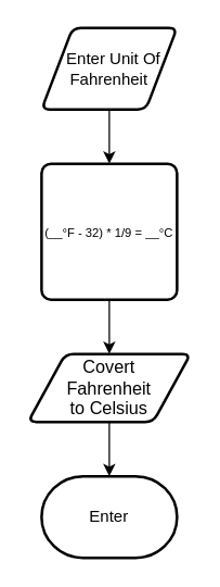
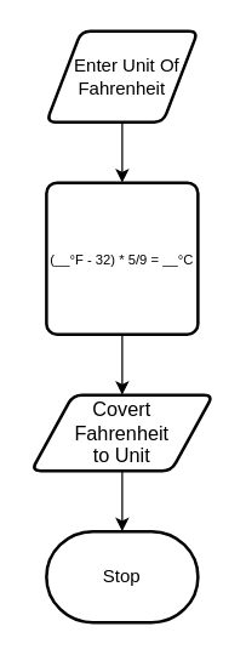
- <mxCell id="5" value="&lt;font style=&quot;font-size: 9px&quot;&gt;(&lt;font style=&quot;font-size: 9px&quot;&gt;__°F - 32) * 1/9 = __°C&lt;/font&gt;&lt;/font&gt;" style="rounded=1;whiteSpace=wrap;html=1;absoluteArcSize=1;arcSize=14;strokeWidth=2;" vertex="1" parent="1"><mxGeometry x="30" y="120" width="100" height="100" as="geometry" /></mxCell>
+ <mxCell id="5" value="&lt;font style=&quot;font-size: 9px&quot;&gt;(&lt;font style=&quot;font-size: 9px&quot;&gt;__°F - 32) * 5/9 = __°C&lt;/font&gt;&lt;/font&gt;" style="rounded=1;whiteSpace=wrap;html=1;absoluteArcSize=1;arcSize=14;strokeWidth=2;" vertex="1" parent="1"><mxGeometry x="30" y="120" width="100" height="100" as="geometry" /></mxCell>
- <mxCell id="7" value="&lt;font style=&quot;font-size: 13px&quot;&gt;Covert &lt;br&gt;Fahrenheit &lt;br&gt;to Celsius&lt;/font&gt;" style="shape=parallelogram;html=1;strokeWidth=2;perimeter=parallelogramPerimeter;whiteSpace=wrap;rounded=1;arcSize=12;size=0.23;" vertex="1" parent="1"><mxGeometry x="20" y="260" width="120" height="50" as="geometry" /></mxCell>
+ <mxCell id="7" value="&lt;font style=&quot;font-size: 13px&quot;&gt;Covert &lt;br&gt;Fahrenheit &lt;br&gt;to Unit&lt;/font&gt;" style="shape=parallelogram;html=1;strokeWidth=2;perimeter=parallelogramPerimeter;whiteSpace=wrap;rounded=1;arcSize=12;size=0.23;" vertex="1" parent="1"><mxGeometry x="20" y="260" width="120" height="50" as="geometry" /></mxCell>
- <mxCell id="8" value="Enter" style="strokeWidth=2;html=1;shape=mxgraph.flowchart.terminator;whiteSpace=wrap;" vertex="1" parent="1"><mxGeometry x="30" y="350" width="100" height="60" as="geometry" /></mxCell>
+ <mxCell id="8" value="Stop" style="strokeWidth=2;html=1;shape=mxgraph.flowchart.terminator;whiteSpace=wrap;" vertex="1" parent="1"><mxGeometry x="30" y="350" width="100" height="60" as="geometry" /></mxCell>
